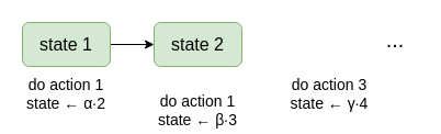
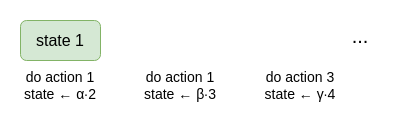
- <mxCell id="2" style="edgeStyle=orthogonalEdgeStyle;rounded=0;orthogonalLoop=1;jettySize=auto;html=1;entryX=0;entryY=0.5;entryDx=0;entryDy=0;fontSize=14;fontColor=#000000;startArrow=none;startFill=0;endArrow=classic;endFill=1;strokeWidth=1;" edge="1" parent="1" source="3" target="5"><mxGeometry relative="1" as="geometry" /></mxCell>
- <mxCell id="5" value="state 2" style="rounded=1;whiteSpace=wrap;html=1;fontSize=16;fillColor=#d5e8d4;strokeColor=#82b366;" vertex="1" parent="1"><mxGeometry x="140" y="20" width="80" height="40" as="geometry" /></mxCell>
- <mxCell id="6" value="&lt;div style=&quot;font-size: 14px&quot;&gt;do action 1&lt;br style=&quot;font-size: 14px&quot;&gt;&lt;/div&gt;&lt;div style=&quot;font-size: 14px&quot;&gt;state ← &lt;span style=&quot;line-height: 1em&quot;&gt;β∙&lt;/span&gt;3&lt;br&gt;&lt;/div&gt;" style="text;html=1;strokeColor=none;fillColor=none;align=center;verticalAlign=middle;whiteSpace=wrap;rounded=0;fontSize=14;fontStyle=0" vertex="1" parent="1"><mxGeometry x="140" y="85" width="80" height="30" as="geometry" /></mxCell>
+ <mxCell id="6" value="&lt;div style=&quot;font-size: 14px&quot;&gt;do action 1&lt;br style=&quot;font-size: 14px&quot;&gt;&lt;/div&gt;&lt;div style=&quot;font-size: 14px&quot;&gt;state ← &lt;span style=&quot;line-height: 1em&quot;&gt;β∙&lt;/span&gt;3&lt;br&gt;&lt;/div&gt;" style="text;html=1;strokeColor=none;fillColor=none;align=center;verticalAlign=middle;whiteSpace=wrap;rounded=0;fontSize=14;fontStyle=0" vertex="1" parent="1"><mxGeometry x="140" y="70" width="80" height="30" as="geometry" /></mxCell>
